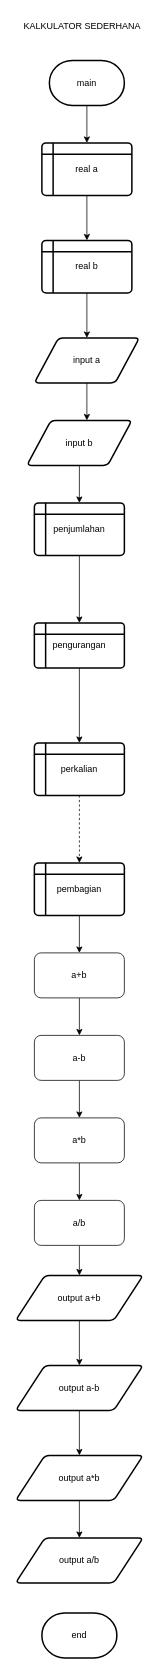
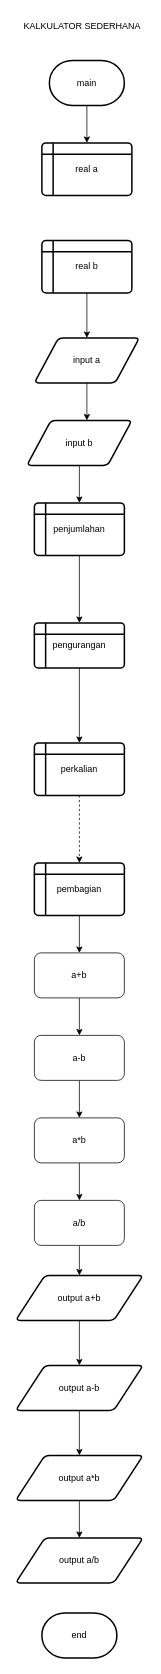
- <mxCell id="5" style="edgeStyle=orthogonalEdgeStyle;rounded=0;orthogonalLoop=1;jettySize=auto;html=1;entryX=0.5;entryY=0;entryDx=0;entryDy=0;" parent="1" source="6" target="8" edge="1"><mxGeometry relative="1" as="geometry" /></mxCell>
